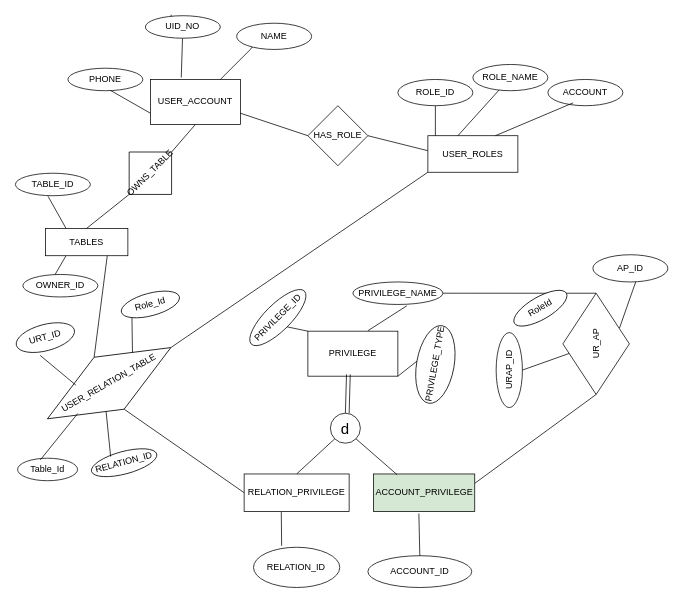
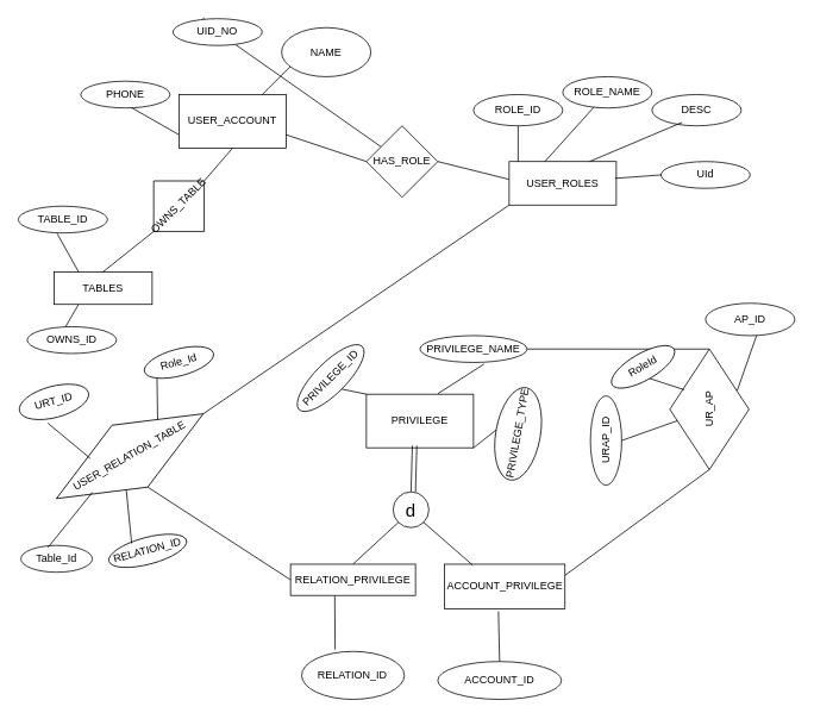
- <mxCell id="4" value="NAME" style="ellipse;whiteSpace=wrap;html=1;" parent="1" vertex="1"><mxGeometry x="315" y="30.29" width="100" height="35" as="geometry" /></mxCell>
+ <mxCell id="4" value="NAME" style="ellipse;whiteSpace=wrap;html=1;" parent="1" vertex="1"><mxGeometry x="315" y="30.29" width="100" height="55" as="geometry" /></mxCell>
- <mxCell id="52" value="" style="endArrow=none;html=1;rounded=0;entryX=0.343;entryY=-0.043;entryDx=0;entryDy=0;entryPerimeter=0;" parent="1" source="54" target="2" edge="1"><mxGeometry width="50" height="50" relative="1" as="geometry"><mxPoint x="230" y="40.29" as="sourcePoint" /><mxPoint x="300" y="80.29" as="targetPoint" /></mxGeometry></mxCell>
+ <mxCell id="52" value="" style="endArrow=none;html=1;rounded=0;" parent="1" source="54" target="8" edge="1"><mxGeometry width="50" height="50" relative="1" as="geometry"><mxPoint x="230" y="40.29" as="sourcePoint" /><mxPoint x="300" y="80.29" as="targetPoint" /></mxGeometry></mxCell>
- <mxCell id="15" value="ACCOUNT" style="ellipse;whiteSpace=wrap;html=1;" parent="1" vertex="1"><mxGeometry x="730" y="105.29" width="100" height="35" as="geometry" /></mxCell>
+ <mxCell id="15" value="DESC" style="ellipse;whiteSpace=wrap;html=1;" parent="1" vertex="1"><mxGeometry x="730" y="105.29" width="100" height="35" as="geometry" /></mxCell>
+ <mxCell id="49" value="UId" style="ellipse;whiteSpace=wrap;html=1;" parent="1" vertex="1"><mxGeometry x="740" y="180.29" width="100" height="30" as="geometry" /></mxCell>
+ <mxCell id="50" value="" style="endArrow=none;html=1;rounded=0;entryX=0;entryY=0.5;entryDx=0;entryDy=0;exitX=0.987;exitY=0.387;exitDx=0;exitDy=0;exitPerimeter=0;" parent="1" source="10" target="49" edge="1"><mxGeometry width="50" height="50" relative="1" as="geometry"><mxPoint x="690" y="230.29" as="sourcePoint" /><mxPoint x="734" y="174.29" as="targetPoint" /></mxGeometry></mxCell>
- <mxCell id="46" value="OWNER_ID" style="ellipse;whiteSpace=wrap;html=1;" parent="1" vertex="1"><mxGeometry x="30" y="365.29" width="100" height="30" as="geometry" /></mxCell>
+ <mxCell id="46" value="OWNS_ID" style="ellipse;whiteSpace=wrap;html=1;" parent="1" vertex="1"><mxGeometry x="30" y="365.29" width="100" height="30" as="geometry" /></mxCell>
- <mxCell id="48" value="" style="endArrow=none;html=1;rounded=0;exitX=0.75;exitY=1;exitDx=0;exitDy=0;entryX=0.5;entryY=0;entryDx=0;entryDy=0;" parent="1" source="41" target="32" edge="1"><mxGeometry width="50" height="50" relative="1" as="geometry"><mxPoint x="170" y="441.29" as="sourcePoint" /><mxPoint x="123" y="450.29" as="targetPoint" /></mxGeometry></mxCell>
+ <mxCell id="21" value="" style="endArrow=none;html=1;rounded=0;entryX=0.5;entryY=1;entryDx=0;entryDy=0;exitX=0.662;exitY=0.182;exitDx=0;exitDy=0;exitPerimeter=0;" parent="1" source="17" target="22" edge="1"><mxGeometry width="50" height="50" relative="1" as="geometry"><mxPoint x="530" y="310.29" as="sourcePoint" /><mxPoint x="540" y="280.29" as="targetPoint" /></mxGeometry></mxCell>
- <mxCell id="29" value="RELATION_PRIVILEGE" style="rounded=0;whiteSpace=wrap;html=1;" parent="1" vertex="1"><mxGeometry x="325" y="631.29" width="140" height="50" as="geometry" /></mxCell>
+ <mxCell id="29" value="RELATION_PRIVILEGE" style="rounded=0;whiteSpace=wrap;html=1;" parent="1" vertex="1"><mxGeometry x="325" y="631.29" width="140" height="35" as="geometry" /></mxCell>
- <mxCell id="30" value="ACCOUNT_PRIVILEGE" style="rounded=0;whiteSpace=wrap;html=1;fillColor=#d5e8d4;" parent="1" vertex="1"><mxGeometry x="497.5" y="631.29" width="135" height="50" as="geometry" /></mxCell>
+ <mxCell id="30" value="ACCOUNT_PRIVILEGE" style="rounded=0;whiteSpace=wrap;html=1;" parent="1" vertex="1"><mxGeometry x="497.5" y="631.29" width="135" height="50" as="geometry" /></mxCell>
